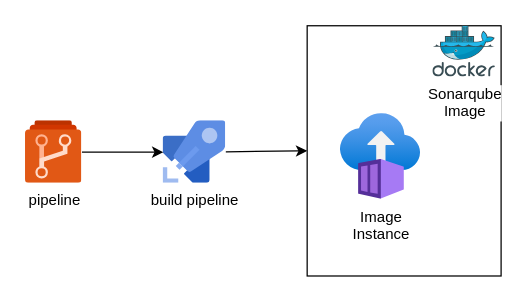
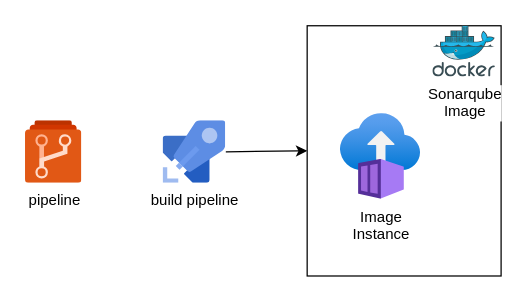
- <mxCell id="4" style="edgeStyle=none;html=1;" edge="1" parent="1" source="5" target="3"><mxGeometry relative="1" as="geometry" /></mxCell>
